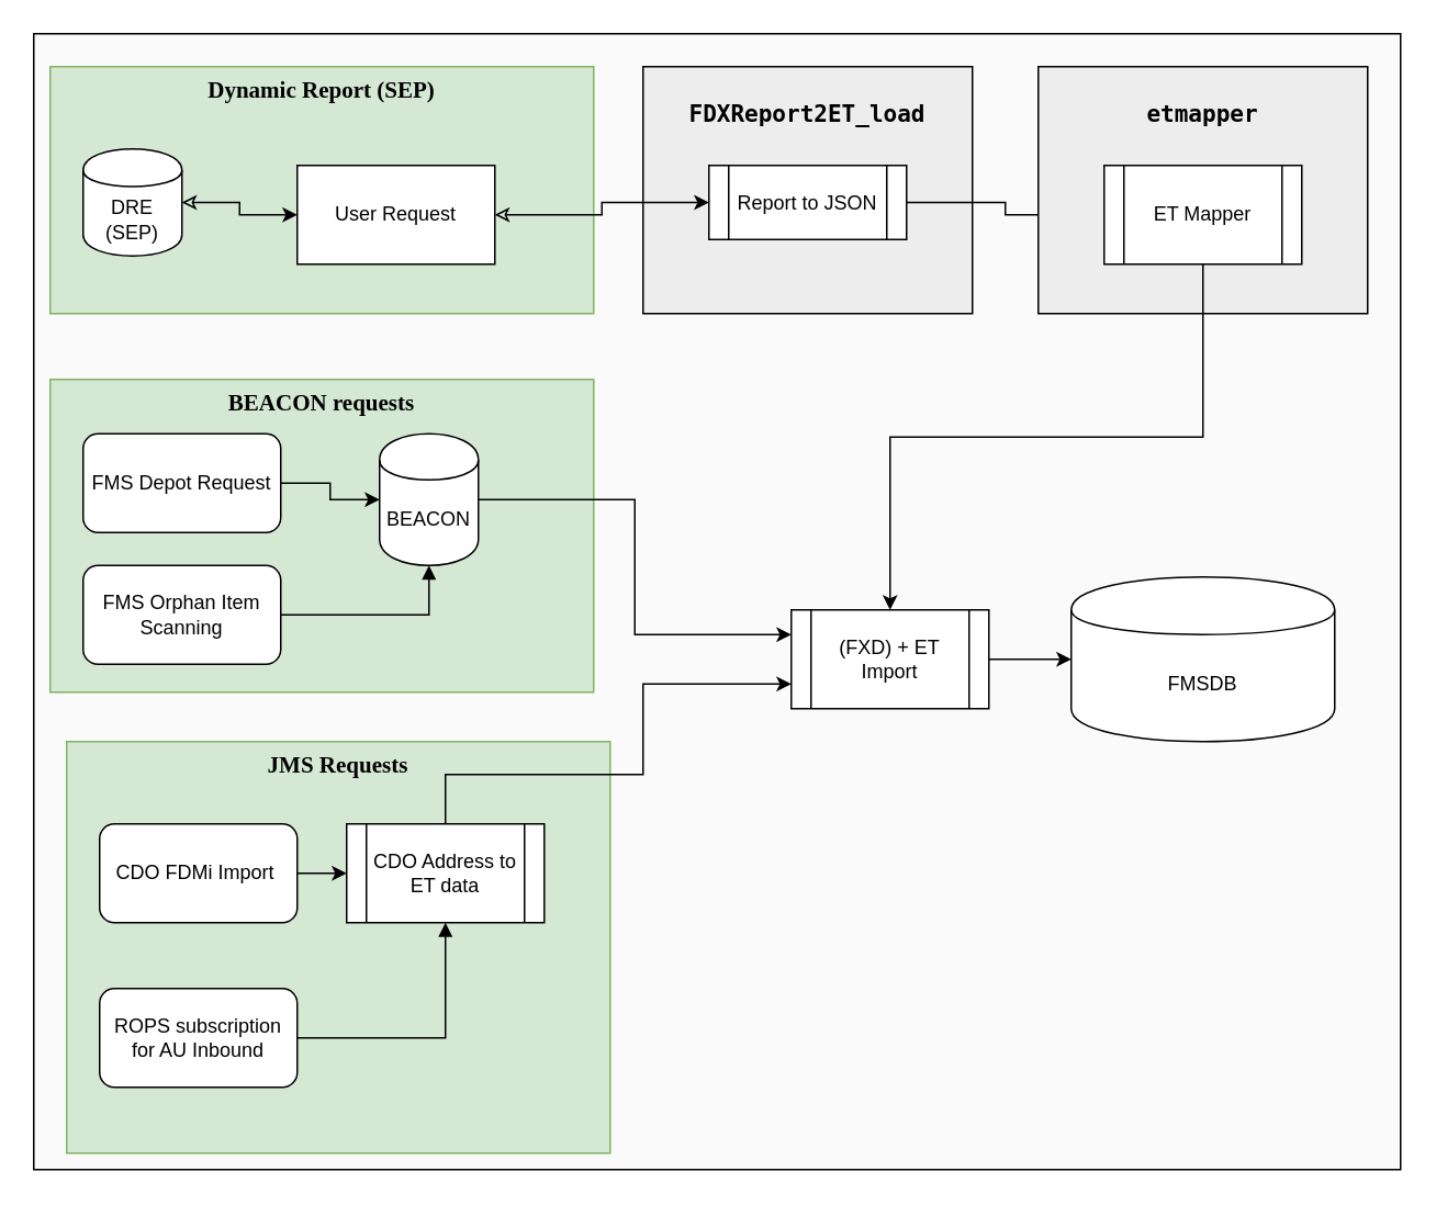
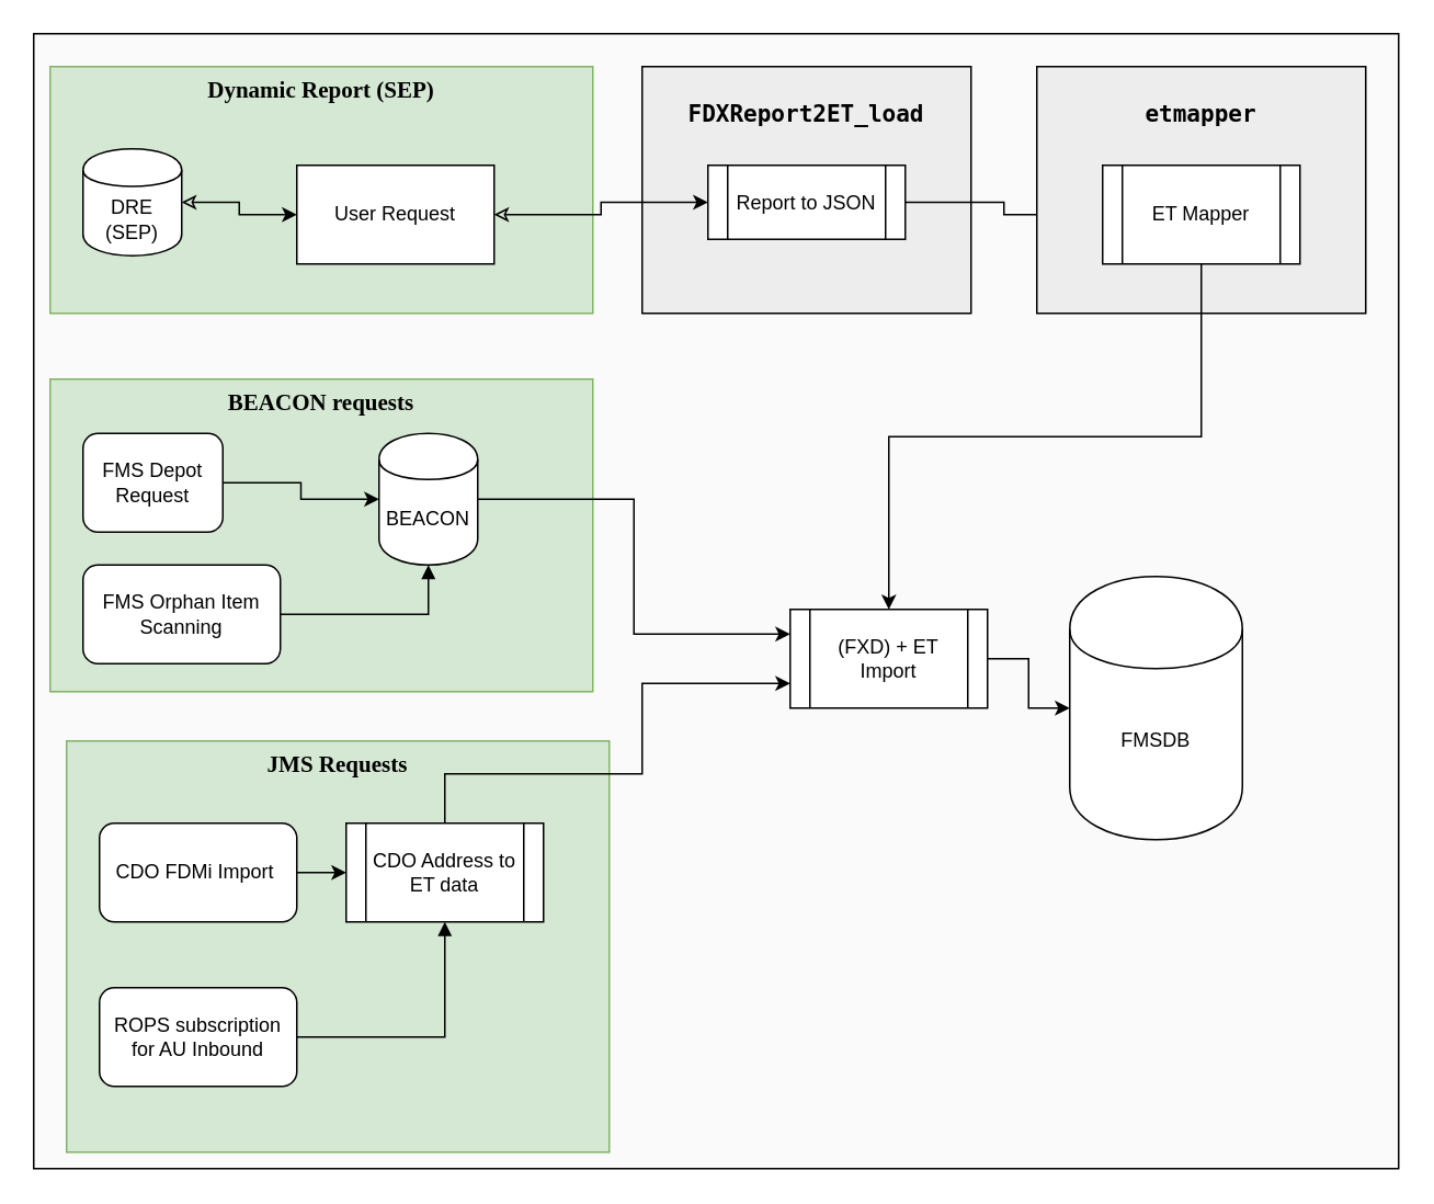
- <mxCell id="10" value="FMS Depot Request" style="rounded=1;whiteSpace=wrap;html=1;" parent="1" vertex="1"><mxGeometry x="50" y="263" width="120" height="60" as="geometry" /></mxCell>
+ <mxCell id="10" value="FMS Depot Request" style="rounded=1;whiteSpace=wrap;html=1;" parent="1" vertex="1"><mxGeometry x="50" y="263" width="85" height="60" as="geometry" /></mxCell>
- <mxCell id="20" value="FMSDB" style="shape=cylinder;whiteSpace=wrap;html=1;boundedLbl=1;backgroundOutline=1;" parent="1" vertex="1"><mxGeometry x="650" y="350" width="160" height="100" as="geometry" /></mxCell>
+ <mxCell id="20" value="FMSDB" style="shape=cylinder;whiteSpace=wrap;html=1;boundedLbl=1;backgroundOutline=1;" parent="1" vertex="1"><mxGeometry x="650" y="350" width="105" height="160" as="geometry" /></mxCell>
